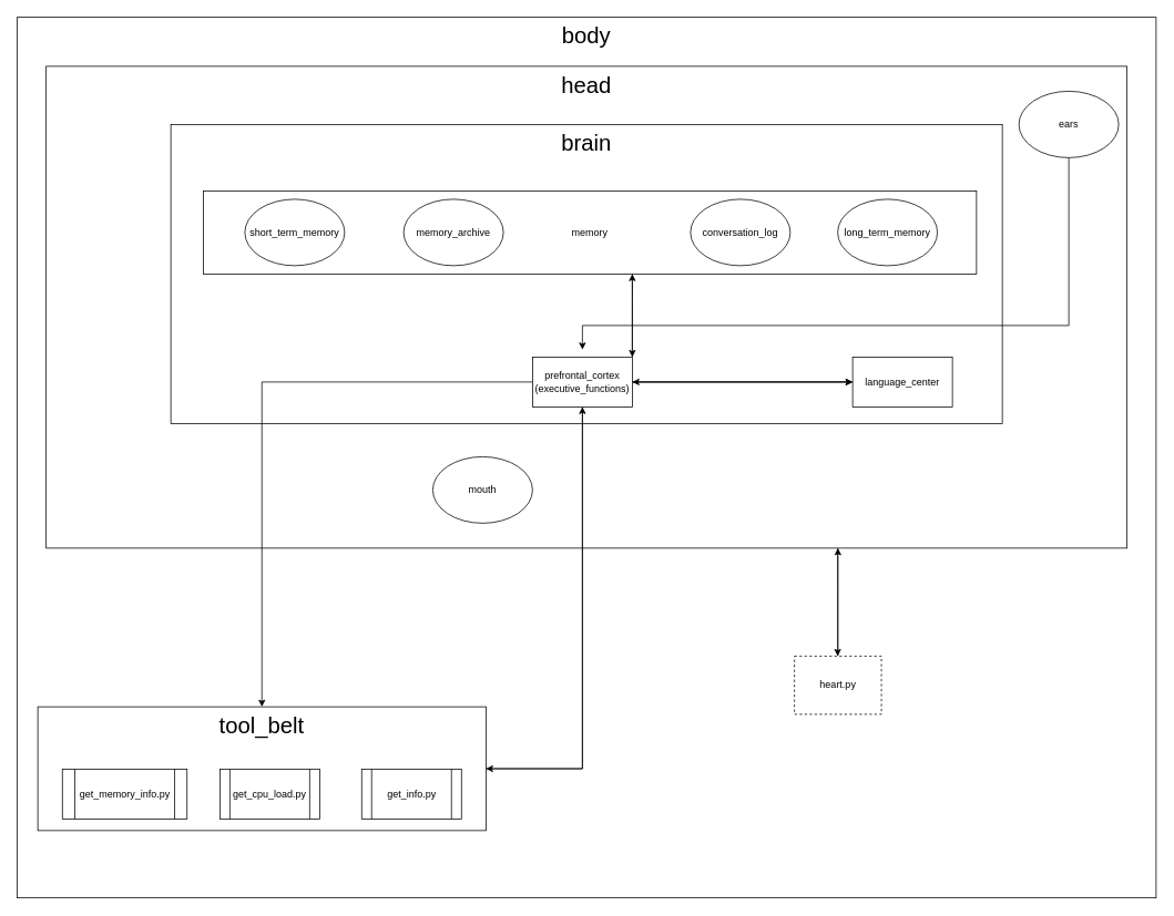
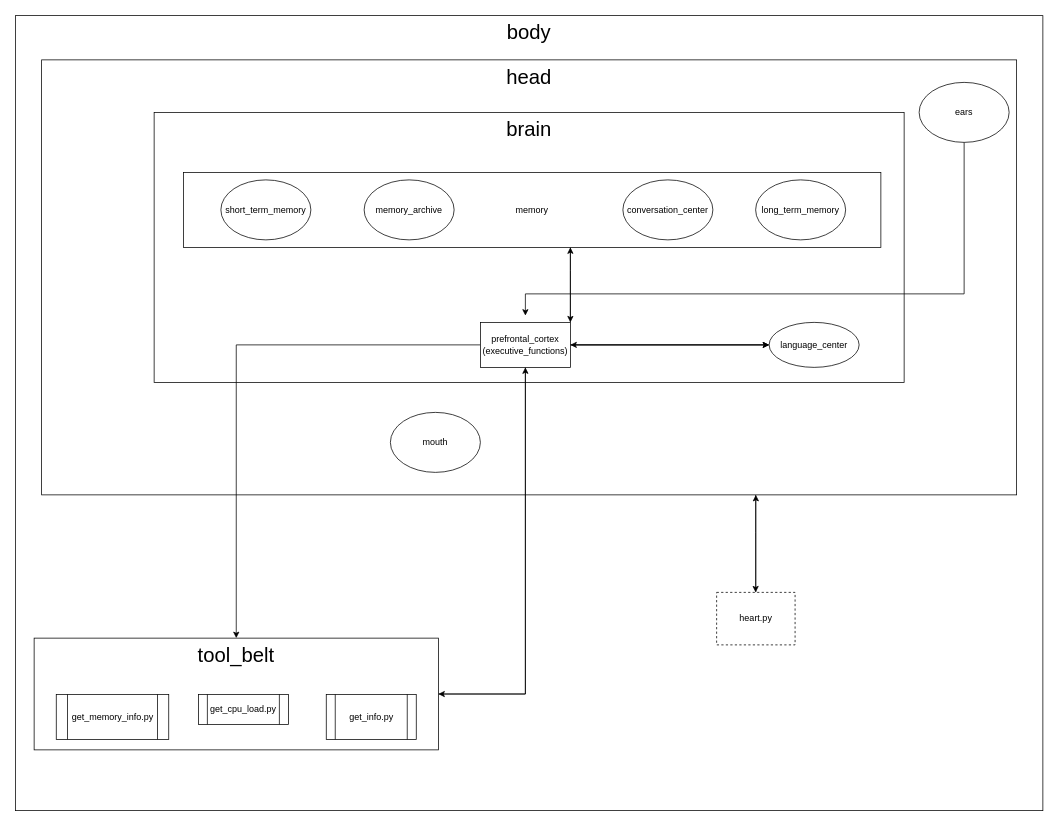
- <mxCell id="31" value="conversation_log" style="ellipse;whiteSpace=wrap;html=1;" vertex="1" parent="1"><mxGeometry x="830" y="239" width="120" height="80" as="geometry" /></mxCell>
+ <mxCell id="31" value="conversation_center" style="ellipse;whiteSpace=wrap;html=1;" vertex="1" parent="1"><mxGeometry x="830" y="239" width="120" height="80" as="geometry" /></mxCell>
- <mxCell id="7" value="language_center" style="rounded=0;whiteSpace=wrap;html=1;" parent="1" vertex="1"><mxGeometry x="1025" y="429" width="120" height="60" as="geometry" /></mxCell>
+ <mxCell id="7" value="language_center" style="ellipse;whiteSpace=wrap;html=1;" parent="1" vertex="1"><mxGeometry x="1025" y="429" width="120" height="60" as="geometry" /></mxCell>
- <mxCell id="22" value="get_cpu_load.py" style="shape=process;whiteSpace=wrap;html=1;backgroundOutline=1;rounded=0;strokeColor=default;align=center;verticalAlign=middle;fontFamily=Helvetica;fontSize=12;fontColor=default;fillColor=default;" parent="1" vertex="1"><mxGeometry x="264" y="925" width="120" height="60" as="geometry" /></mxCell>
+ <mxCell id="22" value="get_cpu_load.py" style="shape=process;whiteSpace=wrap;html=1;backgroundOutline=1;rounded=0;strokeColor=default;align=center;verticalAlign=middle;fontFamily=Helvetica;fontSize=12;fontColor=default;fillColor=default;" parent="1" vertex="1"><mxGeometry x="264" y="925" width="120" height="40" as="geometry" /></mxCell>
